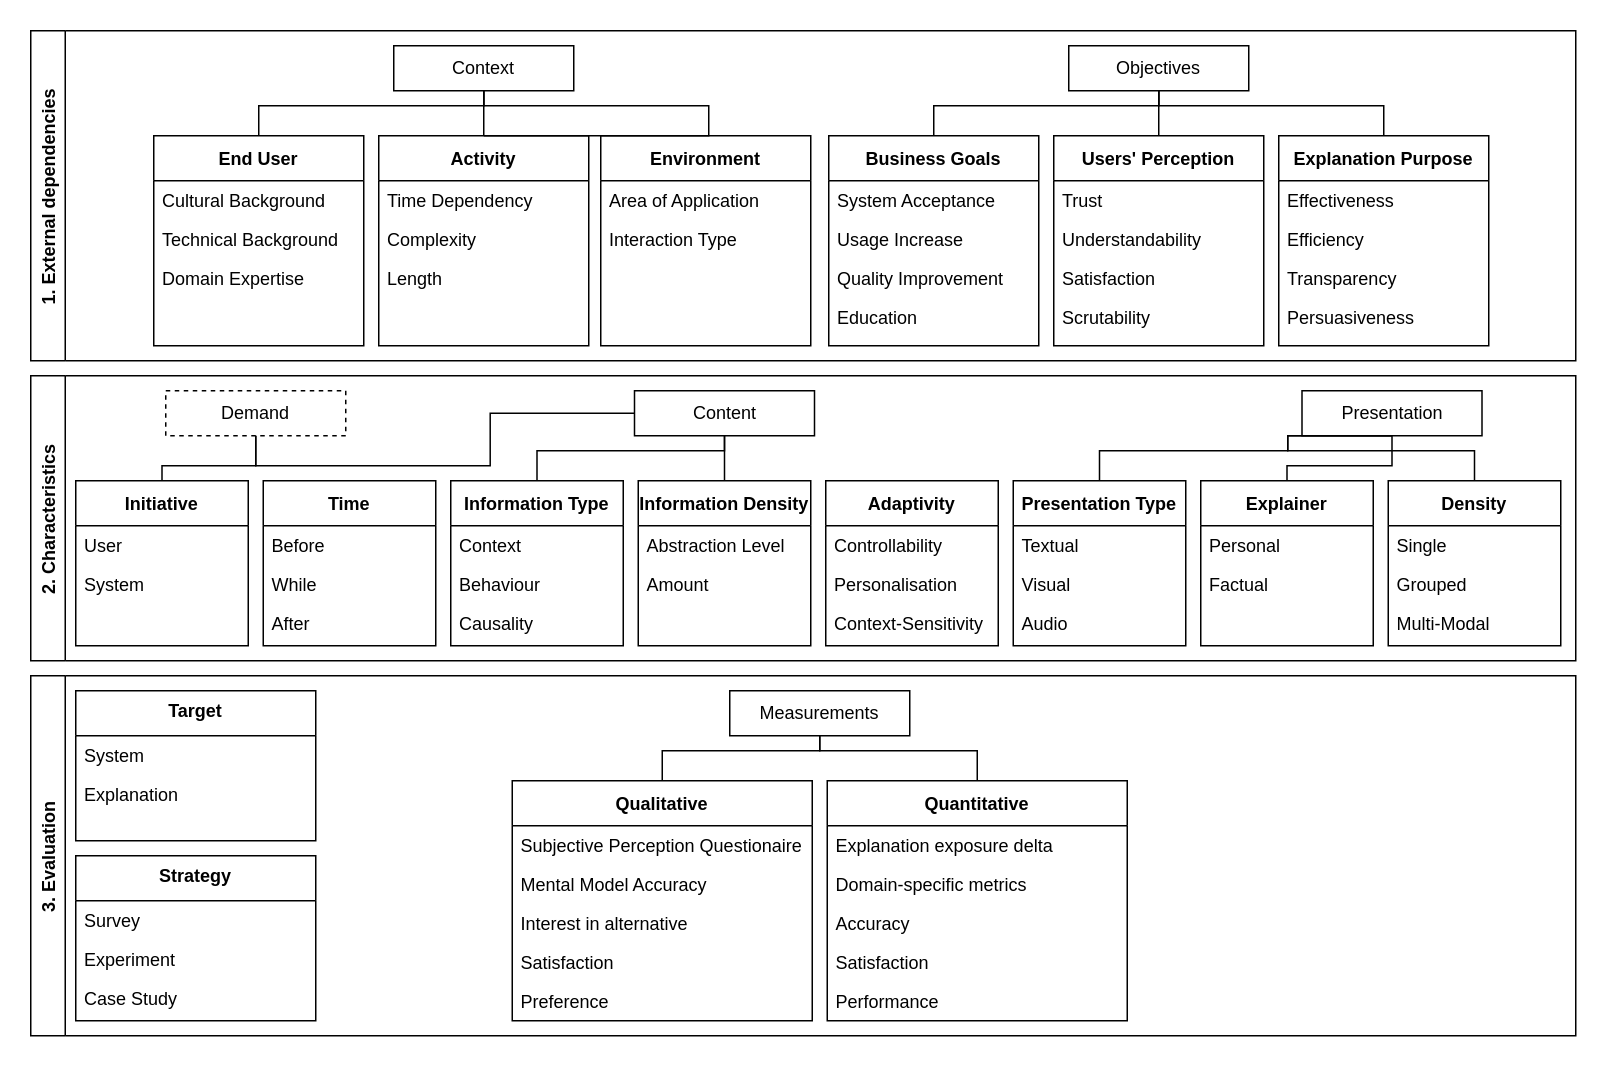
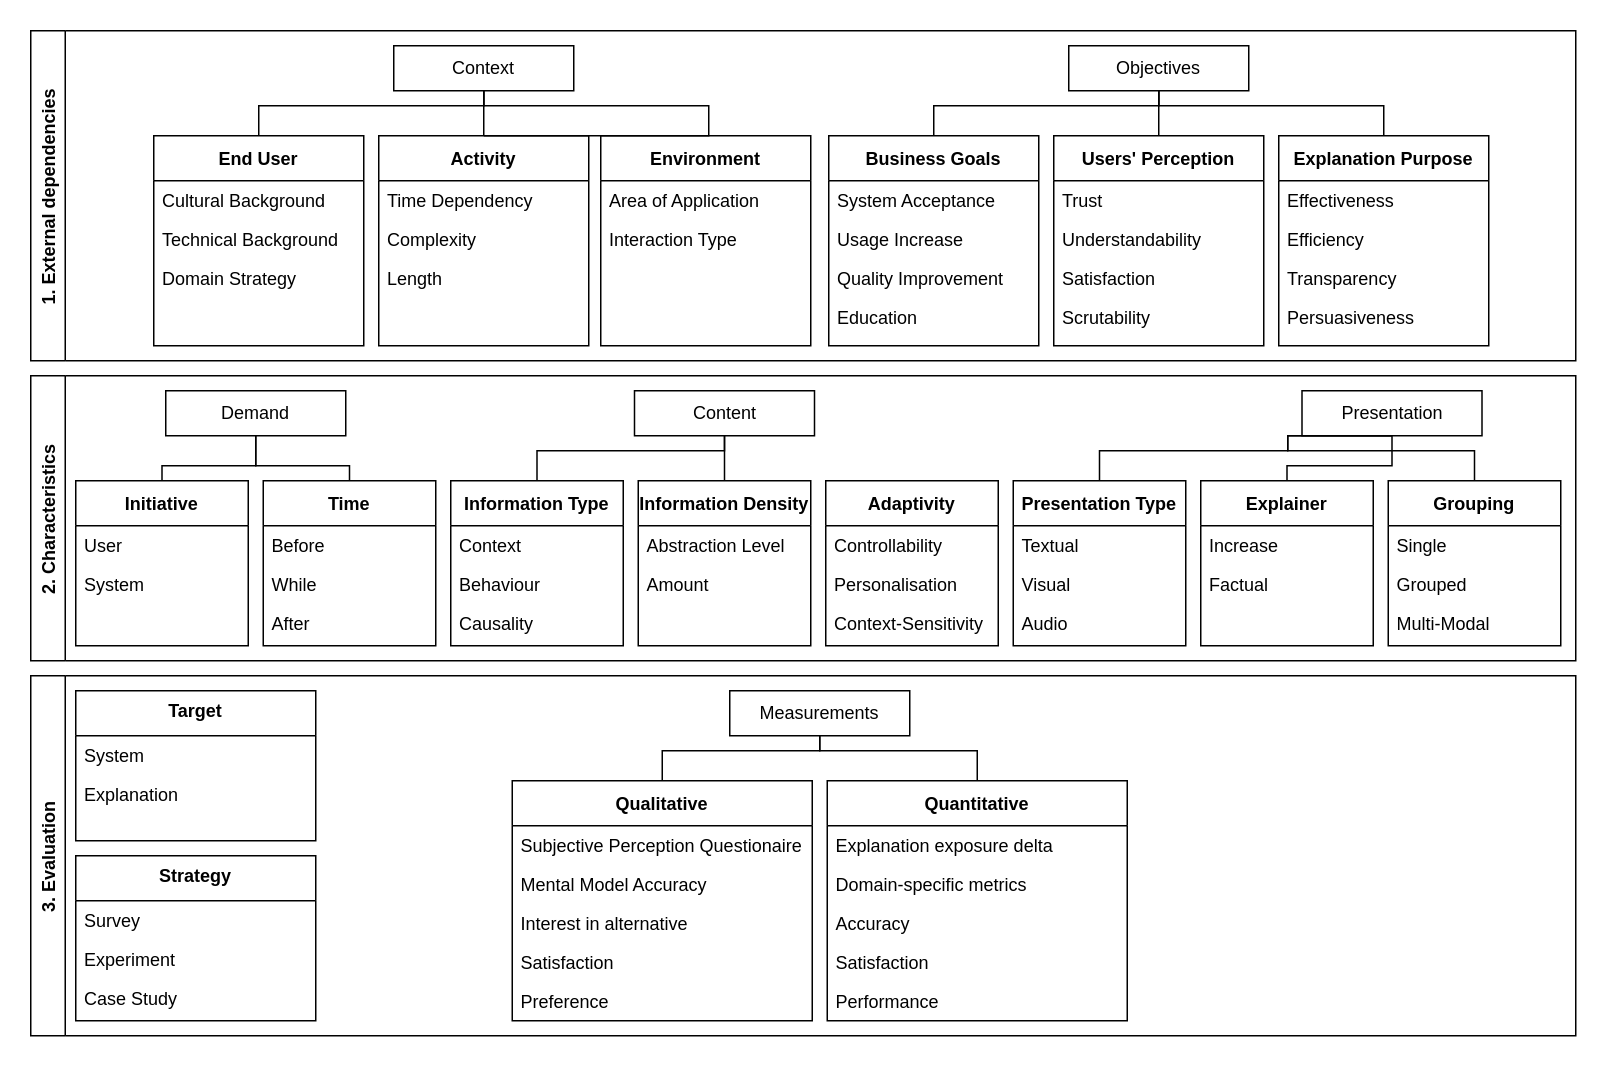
- <mxCell id="87" value="Domain Expertise" style="text;align=left;verticalAlign=top;spacingLeft=4;spacingRight=4;overflow=hidden;rotatable=0;points=[[0,0.5],[1,0.5]];portConstraint=eastwest;rounded=0;shadow=0;html=0;" parent="84" vertex="1"><mxGeometry y="82" width="140" height="26" as="geometry" /></mxCell>
+ <mxCell id="87" value="Domain Strategy" style="text;align=left;verticalAlign=top;spacingLeft=4;spacingRight=4;overflow=hidden;rotatable=0;points=[[0,0.5],[1,0.5]];portConstraint=eastwest;rounded=0;shadow=0;html=0;" parent="84" vertex="1"><mxGeometry y="82" width="140" height="26" as="geometry" /></mxCell>
- <mxCell id="28" value="Demand" style="rounded=0;whiteSpace=wrap;html=1;dashed=1;" parent="2" vertex="1"><mxGeometry x="90" y="10" width="120" height="30" as="geometry" /></mxCell>
+ <mxCell id="28" value="Demand" style="rounded=0;whiteSpace=wrap;html=1;" parent="2" vertex="1"><mxGeometry x="90" y="10" width="120" height="30" as="geometry" /></mxCell>
- <mxCell id="33" style="edgeStyle=orthogonalEdgeStyle;rounded=0;orthogonalLoop=1;jettySize=auto;html=1;exitX=0.5;exitY=1;exitDx=0;exitDy=0;endArrow=none;endFill=0;" parent="2" source="28" target="4" edge="1"><mxGeometry relative="1" as="geometry" /></mxCell>
+ <mxCell id="33" style="edgeStyle=orthogonalEdgeStyle;rounded=0;orthogonalLoop=1;jettySize=auto;html=1;exitX=0.5;exitY=1;exitDx=0;exitDy=0;entryX=0.5;entryY=0;entryDx=0;entryDy=0;endArrow=none;endFill=0;" parent="2" source="28" target="29" edge="1"><mxGeometry relative="1" as="geometry" /></mxCell>
- <mxCell id="34" value="Density" style="swimlane;fontStyle=1;align=center;verticalAlign=middle;childLayout=stackLayout;horizontal=1;startSize=30;horizontalStack=0;resizeParent=1;resizeLast=0;collapsible=1;marginBottom=0;rounded=0;shadow=0;strokeWidth=1;" parent="2" vertex="1"><mxGeometry x="905" y="70" width="115" height="110" as="geometry"><mxRectangle x="20" y="320" width="160" height="26" as="alternateBounds" /></mxGeometry></mxCell>
+ <mxCell id="34" value="Grouping" style="swimlane;fontStyle=1;align=center;verticalAlign=middle;childLayout=stackLayout;horizontal=1;startSize=30;horizontalStack=0;resizeParent=1;resizeLast=0;collapsible=1;marginBottom=0;rounded=0;shadow=0;strokeWidth=1;" parent="2" vertex="1"><mxGeometry x="905" y="70" width="115" height="110" as="geometry"><mxRectangle x="20" y="320" width="160" height="26" as="alternateBounds" /></mxGeometry></mxCell>
- <mxCell id="14" value="Personal" style="text;align=left;verticalAlign=top;spacingLeft=4;spacingRight=4;overflow=hidden;rotatable=0;points=[[0,0.5],[1,0.5]];portConstraint=eastwest;" parent="13" vertex="1"><mxGeometry y="30" width="115" height="26" as="geometry" /></mxCell>
+ <mxCell id="14" value="Increase" style="text;align=left;verticalAlign=top;spacingLeft=4;spacingRight=4;overflow=hidden;rotatable=0;points=[[0,0.5],[1,0.5]];portConstraint=eastwest;" parent="13" vertex="1"><mxGeometry y="30" width="115" height="26" as="geometry" /></mxCell>
